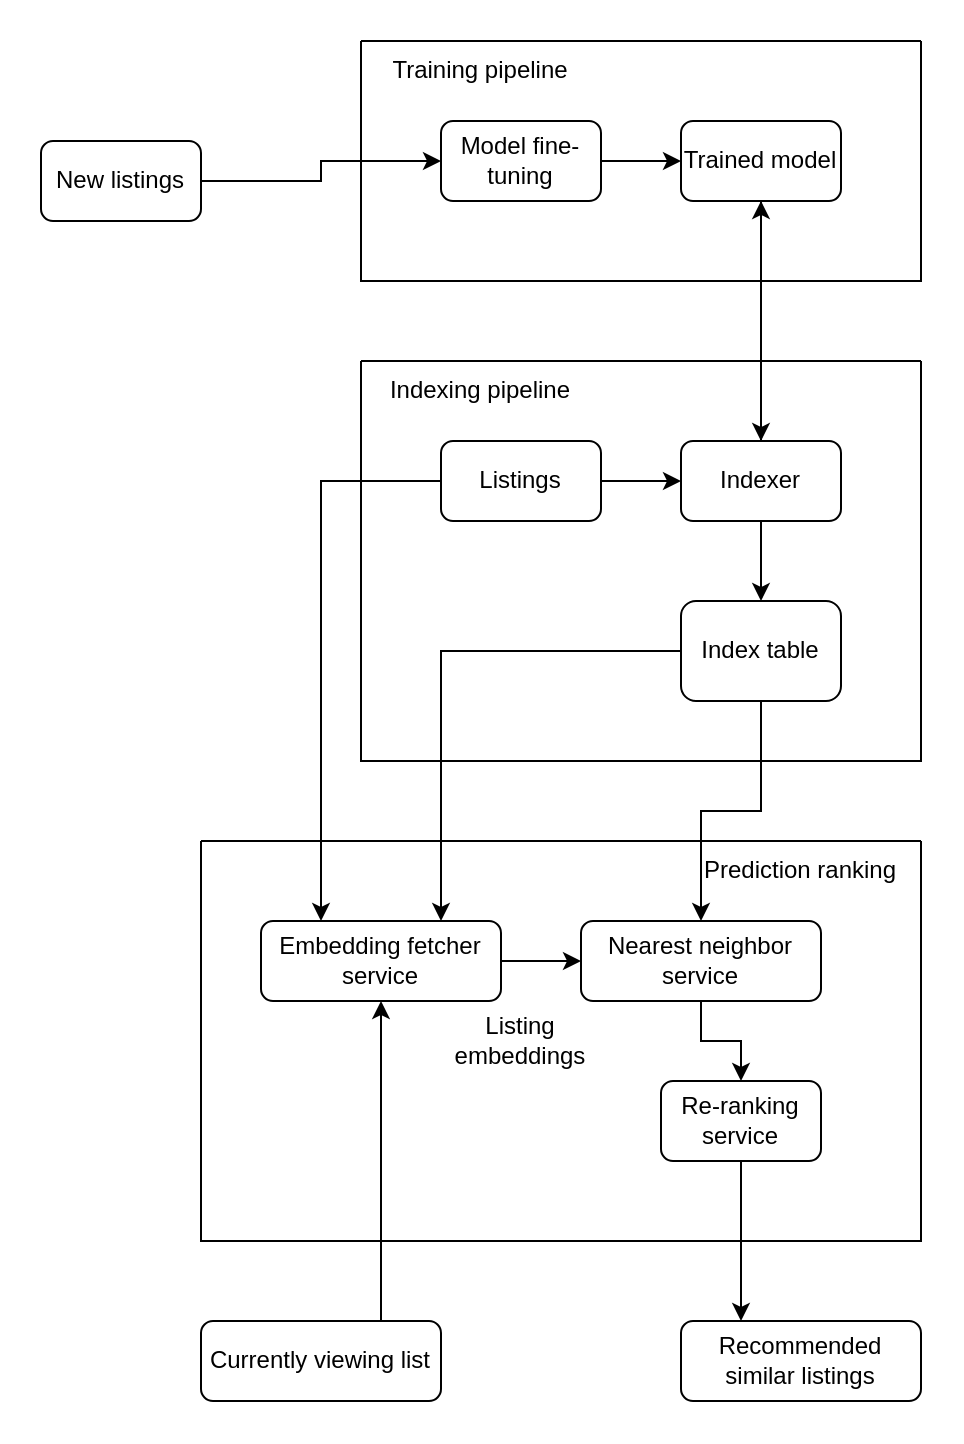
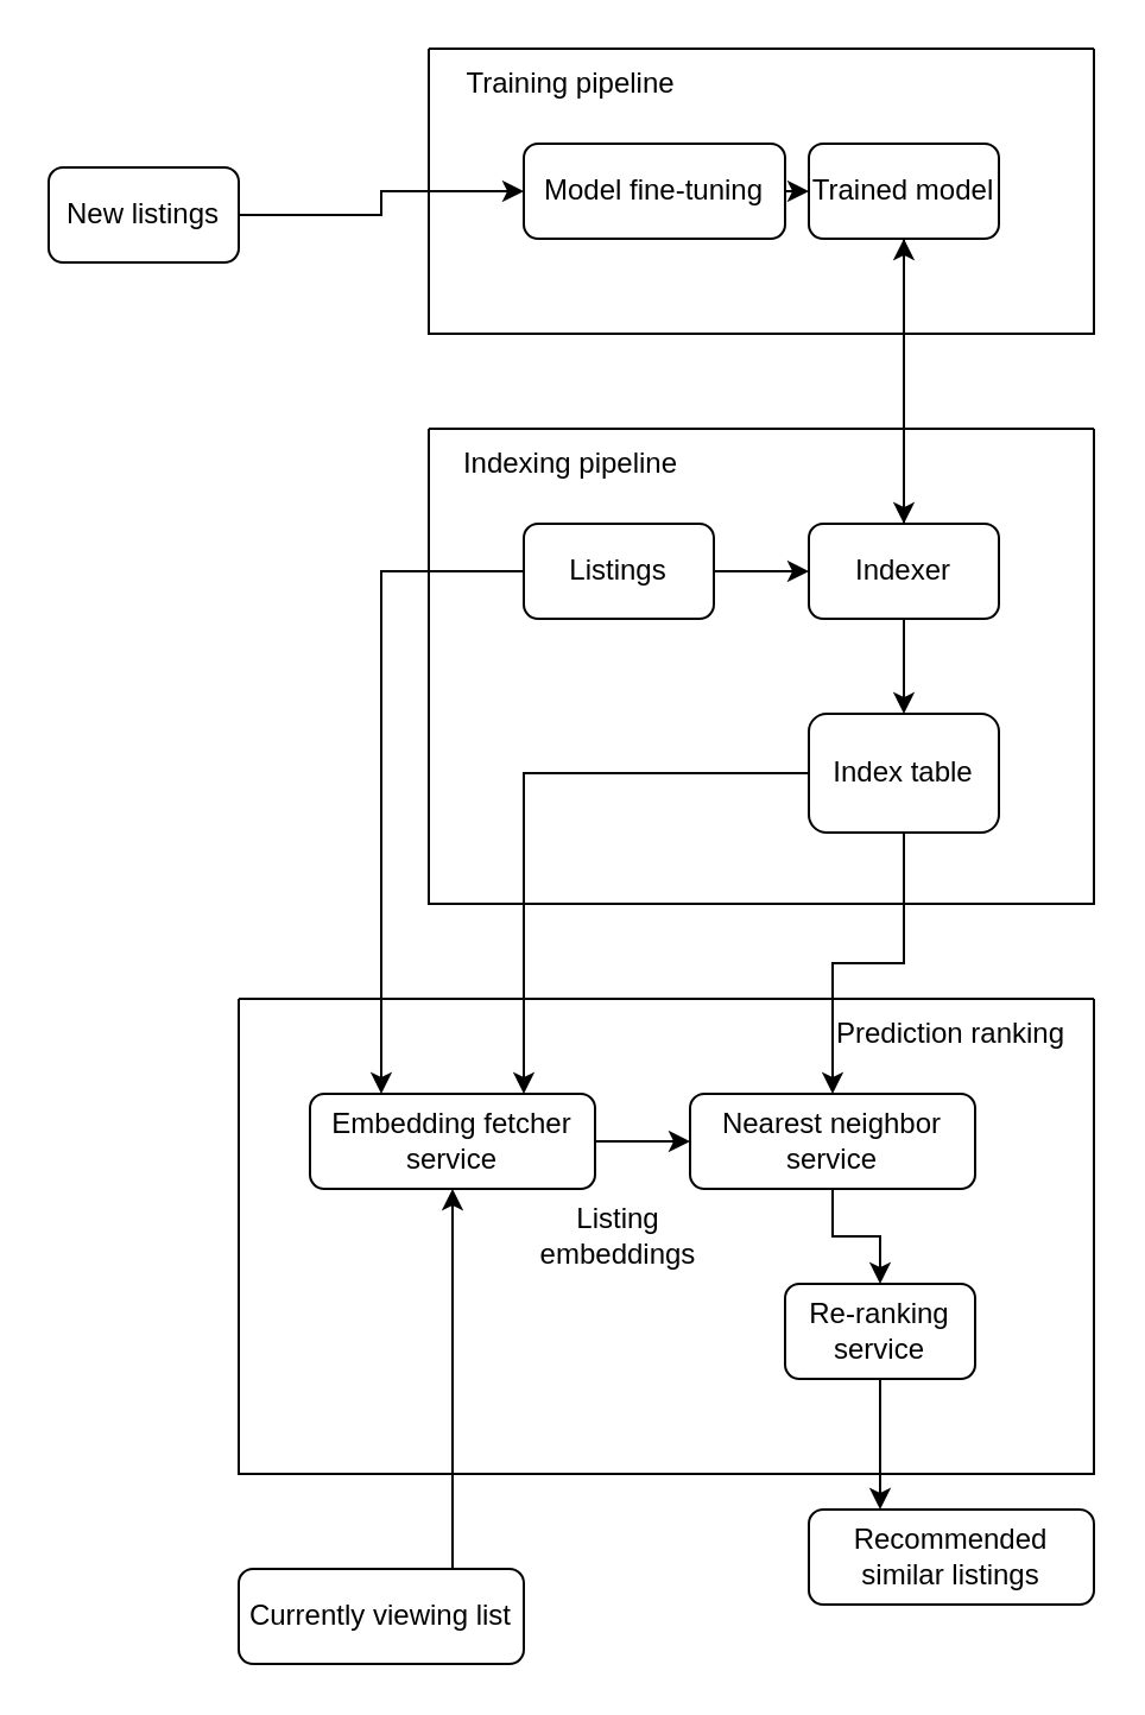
- <mxCell id="6" value="Model fine-tuning" style="rounded=1;whiteSpace=wrap;html=1;" parent="4" vertex="1"><mxGeometry x="40" y="40" width="80" height="40" as="geometry" /></mxCell>
+ <mxCell id="6" value="Model fine-tuning" style="rounded=1;whiteSpace=wrap;html=1;" parent="4" vertex="1"><mxGeometry x="40" y="40" width="110" height="40" as="geometry" /></mxCell>
- <mxCell id="24" value="Recommended similar listings" style="rounded=1;whiteSpace=wrap;html=1;" parent="1" vertex="1"><mxGeometry x="340" y="660" width="120" height="40" as="geometry" /></mxCell>
+ <mxCell id="24" value="Recommended similar listings" style="rounded=1;whiteSpace=wrap;html=1;" parent="1" vertex="1"><mxGeometry x="340" y="635" width="120" height="40" as="geometry" /></mxCell>
